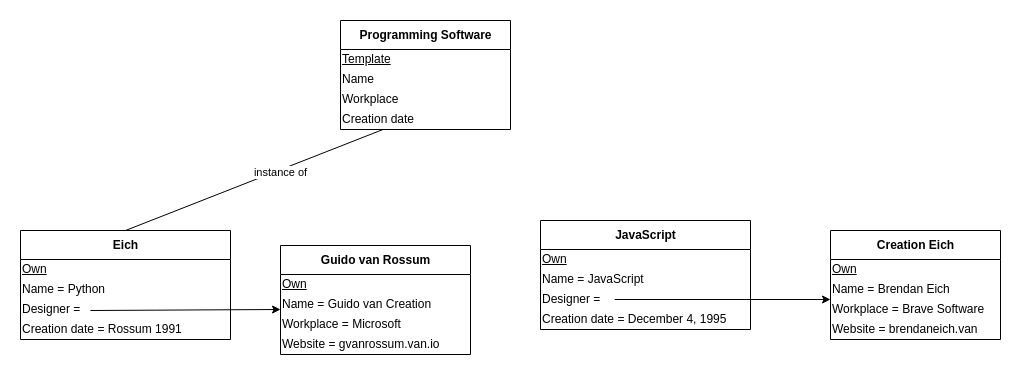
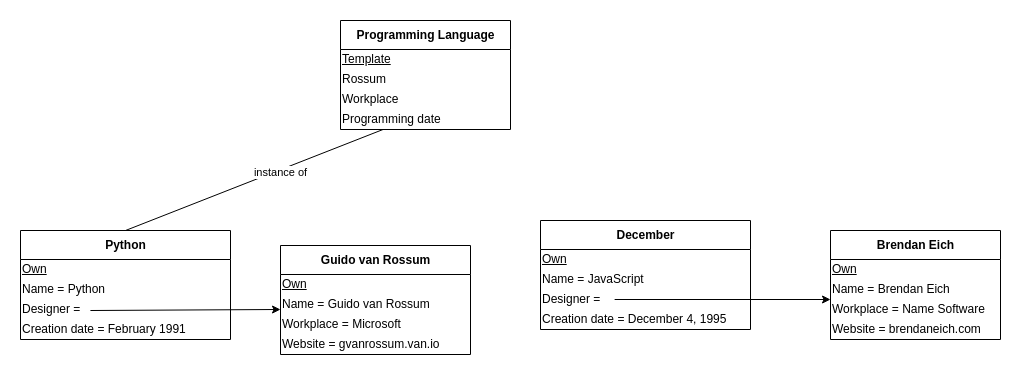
- <mxCell id="2" value="Programming Software" style="swimlane;fontStyle=1;align=center;verticalAlign=middle;childLayout=stackLayout;horizontal=1;startSize=29;horizontalStack=0;resizeParent=1;resizeParentMax=0;resizeLast=0;collapsible=0;marginBottom=0;html=1;" vertex="1" parent="1"><mxGeometry x="340" y="20" width="170" height="109" as="geometry" /></mxCell>
+ <mxCell id="2" value="Programming Language" style="swimlane;fontStyle=1;align=center;verticalAlign=middle;childLayout=stackLayout;horizontal=1;startSize=29;horizontalStack=0;resizeParent=1;resizeParentMax=0;resizeLast=0;collapsible=0;marginBottom=0;html=1;" vertex="1" parent="1"><mxGeometry x="340" y="20" width="170" height="109" as="geometry" /></mxCell>
- <mxCell id="4" value="Name" style="text;html=1;strokeColor=none;fillColor=none;align=left;verticalAlign=middle;whiteSpace=wrap;rounded=0;" vertex="1" parent="2"><mxGeometry y="49" width="170" height="20" as="geometry" /></mxCell>
+ <mxCell id="4" value="Rossum" style="text;html=1;strokeColor=none;fillColor=none;align=left;verticalAlign=middle;whiteSpace=wrap;rounded=0;" vertex="1" parent="2"><mxGeometry y="49" width="170" height="20" as="geometry" /></mxCell>
- <mxCell id="6" value="Creation date" style="text;html=1;strokeColor=none;fillColor=none;align=left;verticalAlign=middle;whiteSpace=wrap;rounded=0;" vertex="1" parent="2"><mxGeometry y="89" width="170" height="20" as="geometry" /></mxCell>
+ <mxCell id="6" value="Programming date" style="text;html=1;strokeColor=none;fillColor=none;align=left;verticalAlign=middle;whiteSpace=wrap;rounded=0;" vertex="1" parent="2"><mxGeometry y="89" width="170" height="20" as="geometry" /></mxCell>
- <mxCell id="7" value="JavaScript" style="swimlane;fontStyle=1;align=center;verticalAlign=middle;childLayout=stackLayout;horizontal=1;startSize=29;horizontalStack=0;resizeParent=1;resizeParentMax=0;resizeLast=0;collapsible=0;marginBottom=0;html=1;" vertex="1" parent="1"><mxGeometry x="540" y="220" width="210" height="109" as="geometry" /></mxCell>
+ <mxCell id="7" value="December" style="swimlane;fontStyle=1;align=center;verticalAlign=middle;childLayout=stackLayout;horizontal=1;startSize=29;horizontalStack=0;resizeParent=1;resizeParentMax=0;resizeLast=0;collapsible=0;marginBottom=0;html=1;" vertex="1" parent="1"><mxGeometry x="540" y="220" width="210" height="109" as="geometry" /></mxCell>
- <mxCell id="18" value="Eich" style="swimlane;fontStyle=1;align=center;verticalAlign=middle;childLayout=stackLayout;horizontal=1;startSize=29;horizontalStack=0;resizeParent=1;resizeParentMax=0;resizeLast=0;collapsible=0;marginBottom=0;html=1;" vertex="1" parent="1"><mxGeometry x="20" y="230" width="210" height="109" as="geometry" /></mxCell>
+ <mxCell id="18" value="Python" style="swimlane;fontStyle=1;align=center;verticalAlign=middle;childLayout=stackLayout;horizontal=1;startSize=29;horizontalStack=0;resizeParent=1;resizeParentMax=0;resizeLast=0;collapsible=0;marginBottom=0;html=1;" vertex="1" parent="1"><mxGeometry x="20" y="230" width="210" height="109" as="geometry" /></mxCell>
- <mxCell id="12" value="Creation Eich" style="swimlane;fontStyle=1;align=center;verticalAlign=middle;childLayout=stackLayout;horizontal=1;startSize=29;horizontalStack=0;resizeParent=1;resizeParentMax=0;resizeLast=0;collapsible=0;marginBottom=0;html=1;" vertex="1" parent="1"><mxGeometry x="830" y="230" width="170" height="109" as="geometry" /></mxCell>
+ <mxCell id="12" value="Brendan Eich" style="swimlane;fontStyle=1;align=center;verticalAlign=middle;childLayout=stackLayout;horizontal=1;startSize=29;horizontalStack=0;resizeParent=1;resizeParentMax=0;resizeLast=0;collapsible=0;marginBottom=0;html=1;" vertex="1" parent="1"><mxGeometry x="830" y="230" width="170" height="109" as="geometry" /></mxCell>
- <mxCell id="25" value="Name = Guido van Creation" style="text;html=1;strokeColor=none;fillColor=none;align=left;verticalAlign=middle;whiteSpace=wrap;rounded=0;" vertex="1" parent="23"><mxGeometry y="49" width="190" height="20" as="geometry" /></mxCell>
+ <mxCell id="25" value="Name = Guido van Rossum" style="text;html=1;strokeColor=none;fillColor=none;align=left;verticalAlign=middle;whiteSpace=wrap;rounded=0;" vertex="1" parent="23"><mxGeometry y="49" width="190" height="20" as="geometry" /></mxCell>
- <mxCell id="15" value="Workplace = Brave Software" style="text;html=1;strokeColor=none;fillColor=none;align=left;verticalAlign=middle;whiteSpace=wrap;rounded=0;" vertex="1" parent="12"><mxGeometry y="69" width="170" height="20" as="geometry" /></mxCell>
+ <mxCell id="15" value="Workplace = Name Software" style="text;html=1;strokeColor=none;fillColor=none;align=left;verticalAlign=middle;whiteSpace=wrap;rounded=0;" vertex="1" parent="12"><mxGeometry y="69" width="170" height="20" as="geometry" /></mxCell>
- <mxCell id="22" value="Creation date = Rossum&amp;nbsp;1991&lt;span class=&quot;noprint&quot;&gt;&lt;/span&gt;" style="text;html=1;strokeColor=none;fillColor=none;align=left;verticalAlign=middle;whiteSpace=wrap;rounded=0;" vertex="1" parent="18"><mxGeometry y="89" width="210" height="20" as="geometry" /></mxCell>
+ <mxCell id="22" value="Creation date = February&amp;nbsp;1991&lt;span class=&quot;noprint&quot;&gt;&lt;/span&gt;" style="text;html=1;strokeColor=none;fillColor=none;align=left;verticalAlign=middle;whiteSpace=wrap;rounded=0;" vertex="1" parent="18"><mxGeometry y="89" width="210" height="20" as="geometry" /></mxCell>
- <mxCell id="16" value="Website = brendaneich.van" style="text;html=1;strokeColor=none;fillColor=none;align=left;verticalAlign=middle;whiteSpace=wrap;rounded=0;" vertex="1" parent="12"><mxGeometry y="89" width="170" height="20" as="geometry" /></mxCell>
+ <mxCell id="16" value="Website = brendaneich.com" style="text;html=1;strokeColor=none;fillColor=none;align=left;verticalAlign=middle;whiteSpace=wrap;rounded=0;" vertex="1" parent="12"><mxGeometry y="89" width="170" height="20" as="geometry" /></mxCell>
